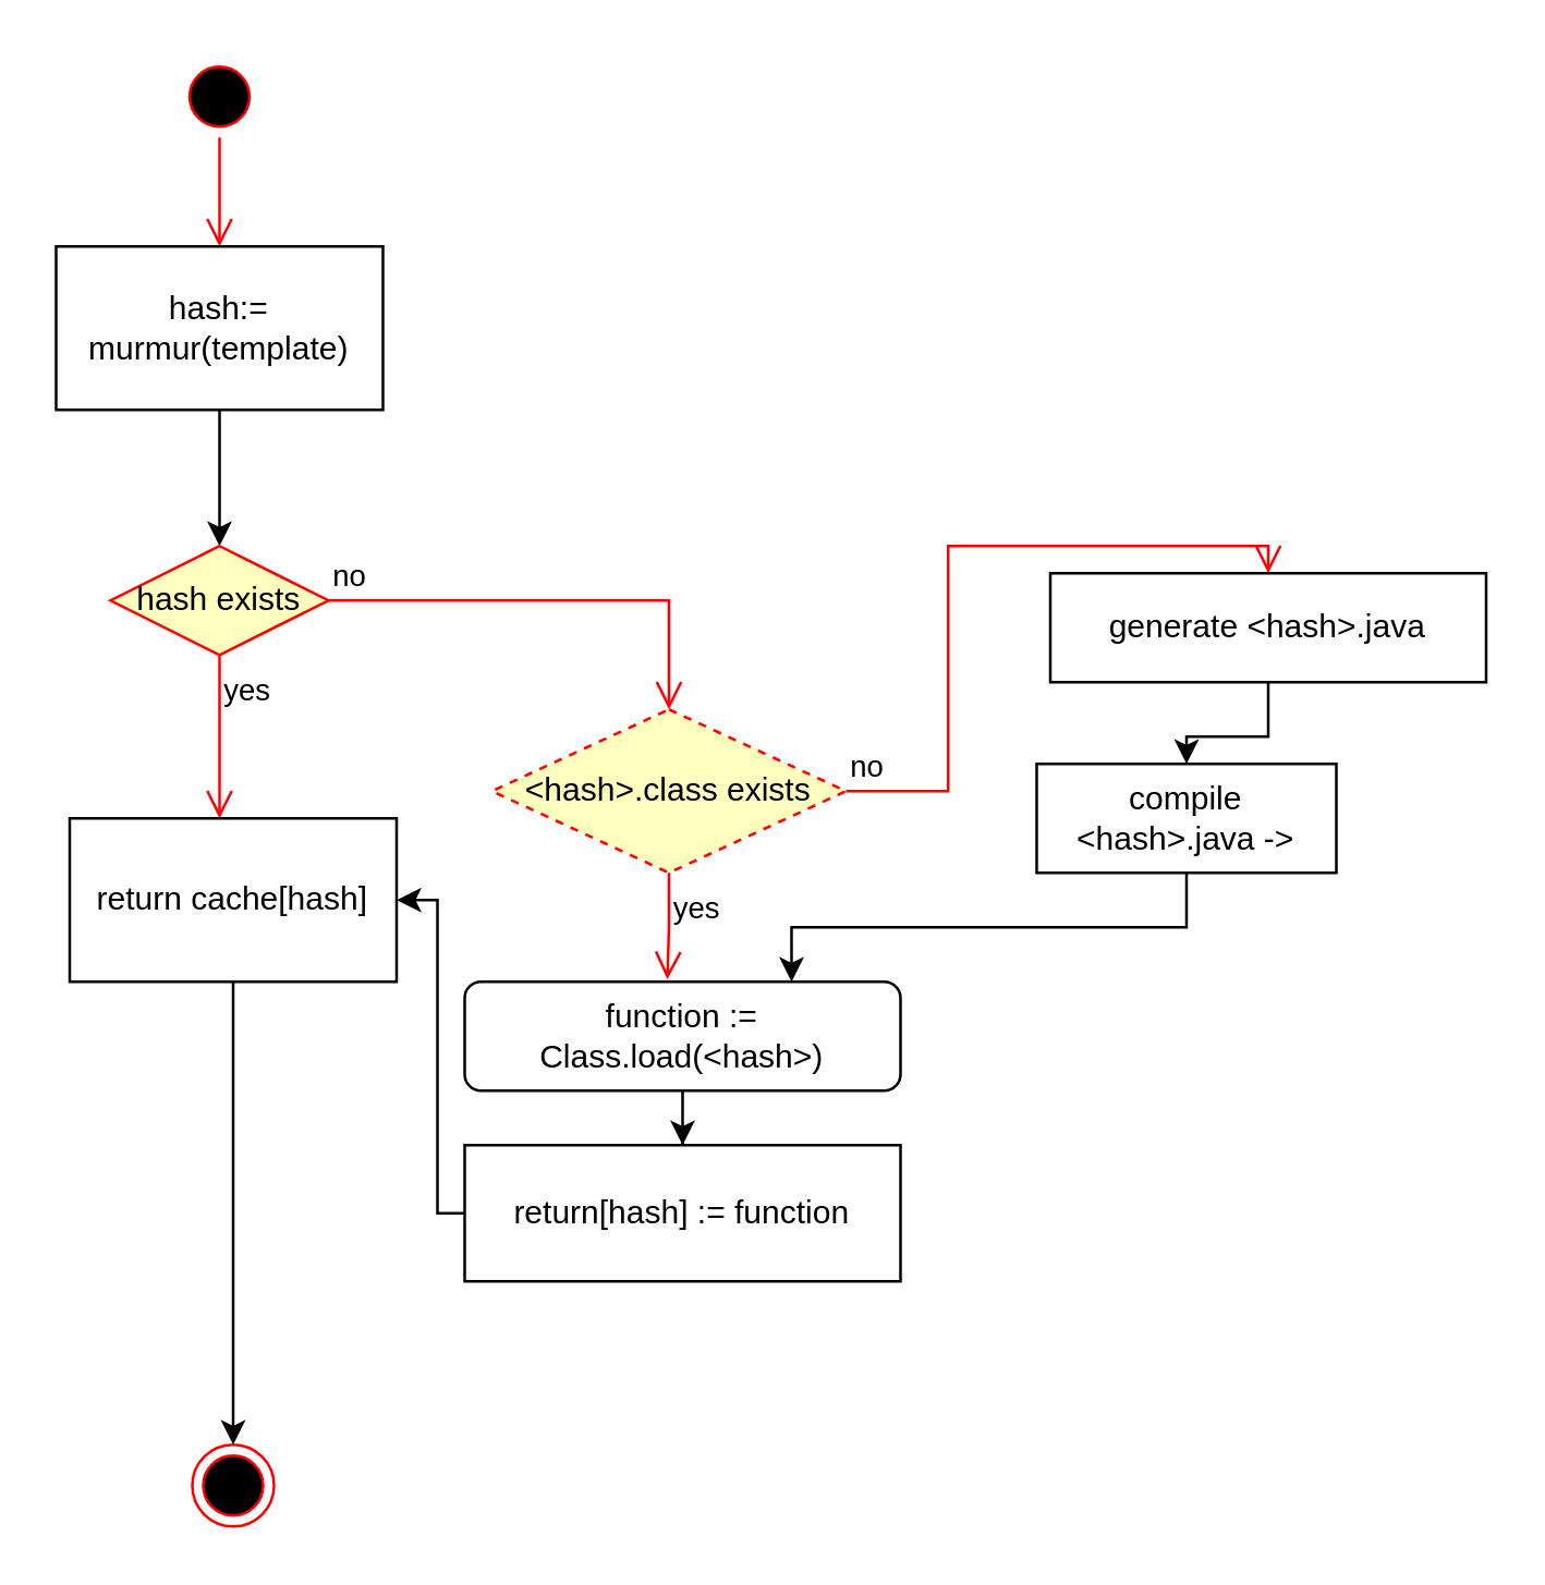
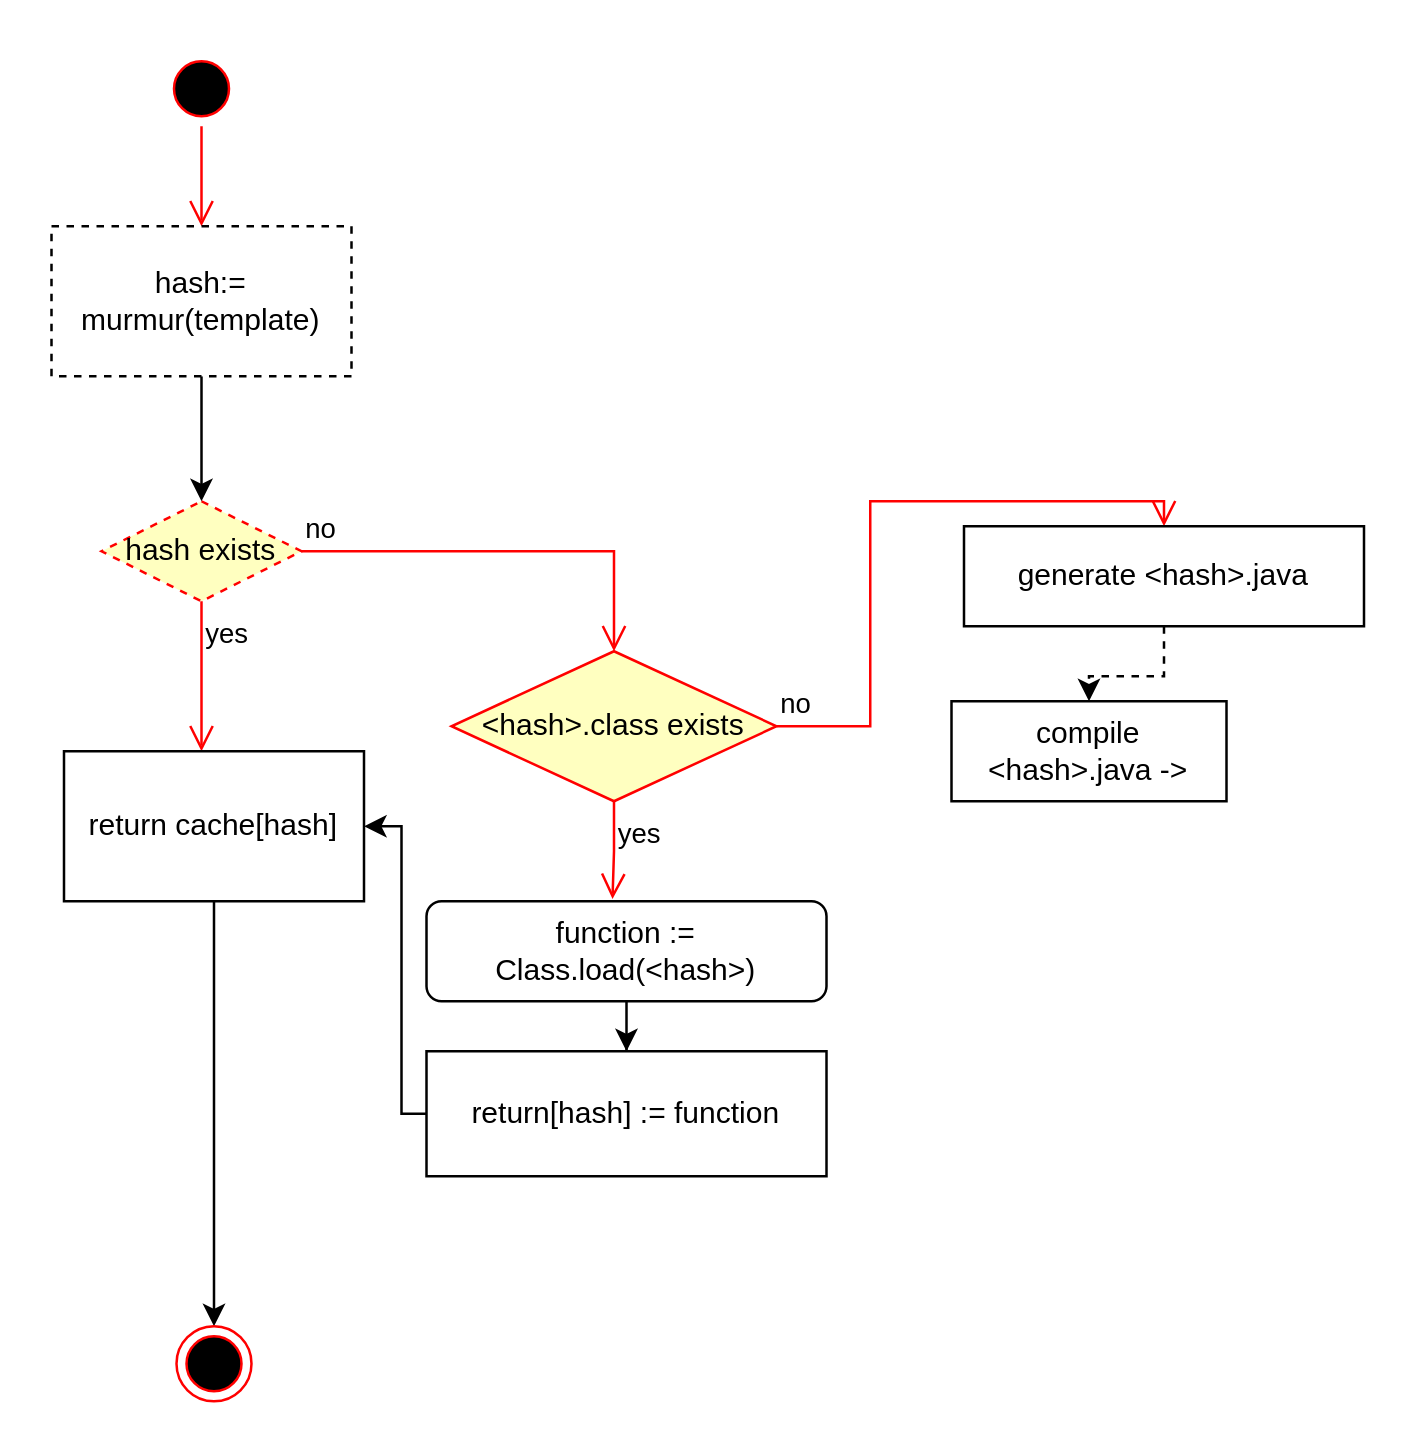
- <mxCell id="5" value="hash:= murmur(template)" style="rounded=0;whiteSpace=wrap;html=1;" vertex="1" parent="1"><mxGeometry x="20" y="90" width="120" height="60" as="geometry" /></mxCell>
+ <mxCell id="5" value="hash:= murmur(template)" style="rounded=0;whiteSpace=wrap;html=1;dashed=1;" vertex="1" parent="1"><mxGeometry x="20" y="90" width="120" height="60" as="geometry" /></mxCell>
- <mxCell id="6" value="hash exists" style="rhombus;whiteSpace=wrap;html=1;fontColor=#000000;fillColor=#ffffc0;strokeColor=#ff0000;" vertex="1" parent="1"><mxGeometry x="40" y="200" width="80" height="40" as="geometry" /></mxCell>
+ <mxCell id="6" value="hash exists" style="rhombus;whiteSpace=wrap;html=1;fontColor=#000000;fillColor=#ffffc0;strokeColor=#ff0000;dashed=1;" vertex="1" parent="1"><mxGeometry x="40" y="200" width="80" height="40" as="geometry" /></mxCell>
- <mxCell id="19" style="edgeStyle=orthogonalEdgeStyle;rounded=0;orthogonalLoop=1;jettySize=auto;html=1;exitX=0.5;exitY=1;exitDx=0;exitDy=0;entryX=0.5;entryY=0;entryDx=0;entryDy=0;" edge="1" parent="1" source="20" target="22"><mxGeometry relative="1" as="geometry" /></mxCell>
+ <mxCell id="19" style="edgeStyle=orthogonalEdgeStyle;rounded=0;orthogonalLoop=1;jettySize=auto;html=1;exitX=0.5;exitY=1;exitDx=0;exitDy=0;entryX=0.5;entryY=0;entryDx=0;entryDy=0;dashed=1;" edge="1" parent="1" source="20" target="22"><mxGeometry relative="1" as="geometry" /></mxCell>
- <mxCell id="12" value="&amp;lt;hash&amp;gt;.class exists" style="rhombus;whiteSpace=wrap;html=1;fontColor=#000000;fillColor=#ffffc0;strokeColor=#ff0000;dashed=1;" vertex="1" parent="1"><mxGeometry x="180" y="260" width="130" height="60" as="geometry" /></mxCell>
+ <mxCell id="12" value="&amp;lt;hash&amp;gt;.class exists" style="rhombus;whiteSpace=wrap;html=1;fontColor=#000000;fillColor=#ffffc0;strokeColor=#ff0000;" vertex="1" parent="1"><mxGeometry x="180" y="260" width="130" height="60" as="geometry" /></mxCell>
- <mxCell id="21" style="edgeStyle=orthogonalEdgeStyle;rounded=0;orthogonalLoop=1;jettySize=auto;html=1;entryX=0.75;entryY=0;entryDx=0;entryDy=0;exitX=0.5;exitY=1;exitDx=0;exitDy=0;" edge="1" parent="1" source="22" target="16"><mxGeometry relative="1" as="geometry" /></mxCell>
